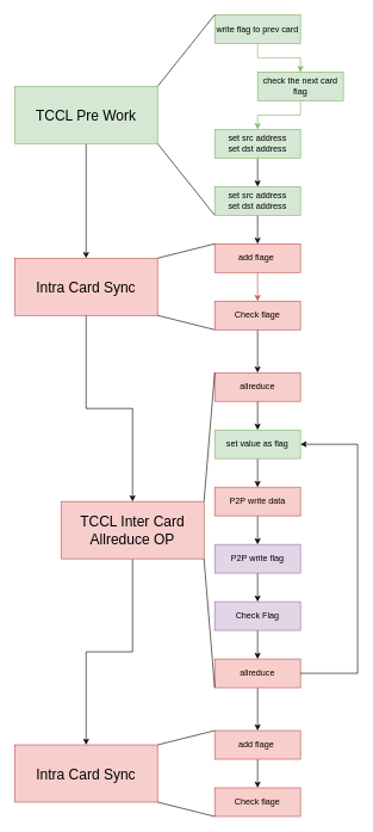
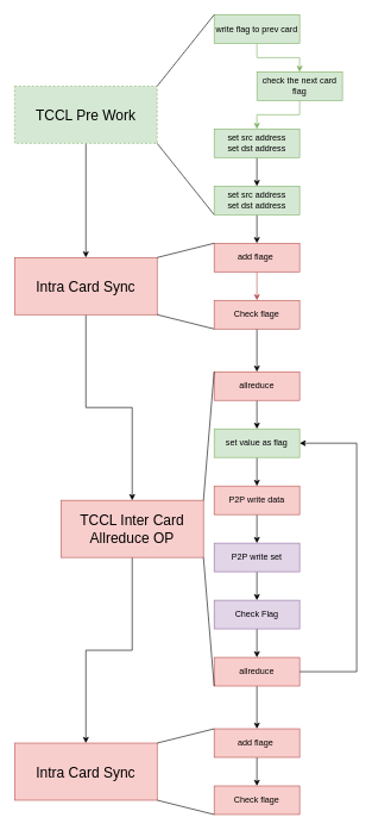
- <mxCell id="8" value="&lt;font style=&quot;font-size: 20px;&quot;&gt;TCCL Pre Work&lt;/font&gt;" style="rounded=0;whiteSpace=wrap;html=1;fillColor=#d5e8d4;strokeColor=#82b366;" vertex="1" parent="1"><mxGeometry x="20" y="120" width="200" height="80" as="geometry" /></mxCell>
+ <mxCell id="8" value="&lt;font style=&quot;font-size: 20px;&quot;&gt;TCCL Pre Work&lt;/font&gt;" style="rounded=0;whiteSpace=wrap;html=1;fillColor=#d5e8d4;strokeColor=#82b366;dashed=1;" vertex="1" parent="1"><mxGeometry x="20" y="120" width="200" height="80" as="geometry" /></mxCell>
- <mxCell id="22" value="P2P write flag" style="rounded=0;whiteSpace=wrap;html=1;fillColor=#e1d5e7;strokeColor=#9673a6;" vertex="1" parent="1"><mxGeometry x="300" y="760" width="120" height="40" as="geometry" /></mxCell>
+ <mxCell id="22" value="P2P write set" style="rounded=0;whiteSpace=wrap;html=1;fillColor=#e1d5e7;strokeColor=#9673a6;" vertex="1" parent="1"><mxGeometry x="300" y="760" width="120" height="40" as="geometry" /></mxCell>
